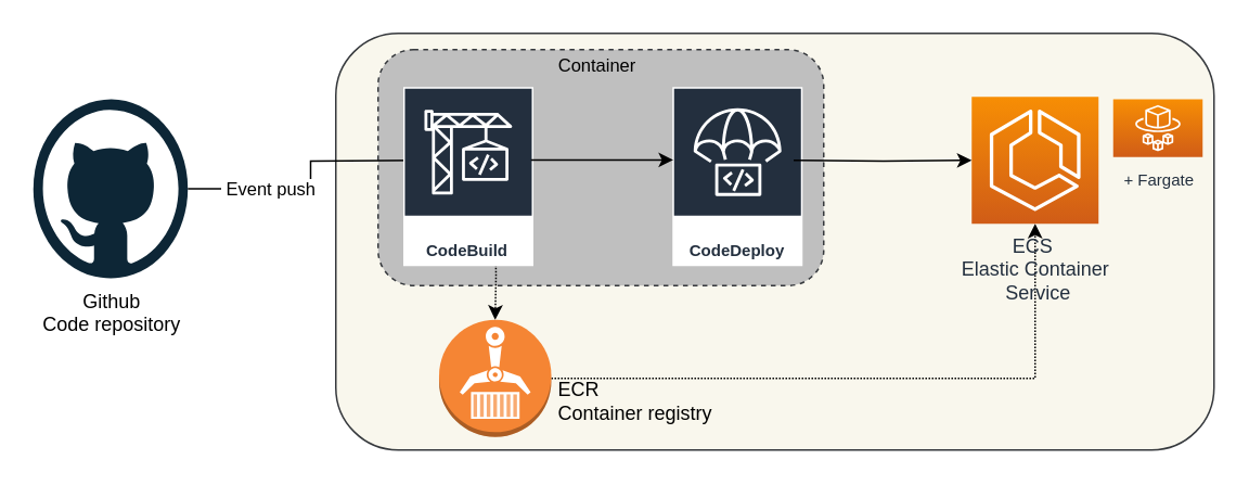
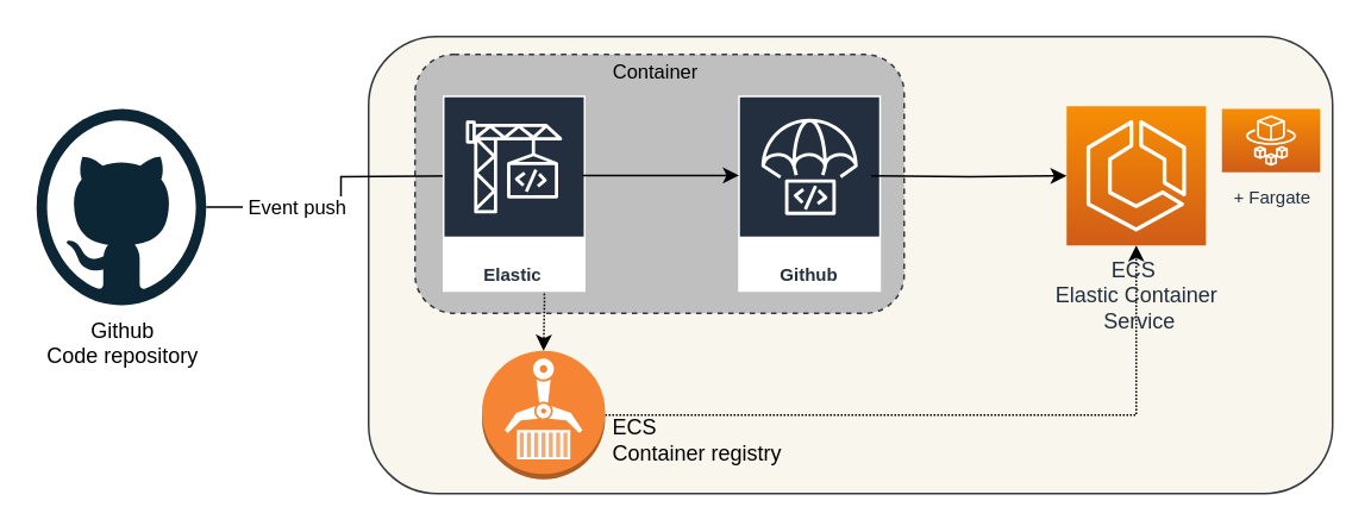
- <mxCell id="12" value="CodeBuild" style="outlineConnect=0;fontColor=#232F3E;gradientColor=none;strokeColor=#ffffff;fillColor=#232F3E;dashed=0;verticalLabelPosition=middle;verticalAlign=bottom;align=center;html=1;whiteSpace=wrap;fontSize=10;fontStyle=1;spacing=3;shape=mxgraph.aws4.productIcon;prIcon=mxgraph.aws4.codebuild;" vertex="1" parent="1"><mxGeometry x="247.49" y="53" width="80" height="110" as="geometry" /></mxCell>
+ <mxCell id="12" value="Elastic" style="outlineConnect=0;fontColor=#232F3E;gradientColor=none;strokeColor=#ffffff;fillColor=#232F3E;dashed=0;verticalLabelPosition=middle;verticalAlign=bottom;align=center;html=1;whiteSpace=wrap;fontSize=10;fontStyle=1;spacing=3;shape=mxgraph.aws4.productIcon;prIcon=mxgraph.aws4.codebuild;" vertex="1" parent="1"><mxGeometry x="247.49" y="53" width="80" height="110" as="geometry" /></mxCell>
- <mxCell id="13" value="CodeDeploy" style="outlineConnect=0;fontColor=#232F3E;gradientColor=none;strokeColor=#ffffff;fillColor=#232F3E;dashed=0;verticalLabelPosition=middle;verticalAlign=bottom;align=center;html=1;whiteSpace=wrap;fontSize=10;fontStyle=1;spacing=3;shape=mxgraph.aws4.productIcon;prIcon=mxgraph.aws4.codedeploy;" vertex="1" parent="1"><mxGeometry x="413" y="53" width="80" height="110" as="geometry" /></mxCell>
+ <mxCell id="13" value="Github" style="outlineConnect=0;fontColor=#232F3E;gradientColor=none;strokeColor=#ffffff;fillColor=#232F3E;dashed=0;verticalLabelPosition=middle;verticalAlign=bottom;align=center;html=1;whiteSpace=wrap;fontSize=10;fontStyle=1;spacing=3;shape=mxgraph.aws4.productIcon;prIcon=mxgraph.aws4.codedeploy;" vertex="1" parent="1"><mxGeometry x="413" y="53" width="80" height="110" as="geometry" /></mxCell>
- <mxCell id="17" value="&lt;span&gt;ECR &lt;br&gt;Container registry&lt;/span&gt;" style="text;html=1;strokeColor=none;fillColor=none;align=left;verticalAlign=middle;whiteSpace=wrap;rounded=0;" vertex="1" parent="1"><mxGeometry x="341" y="236" width="120" height="20" as="geometry" /></mxCell>
+ <mxCell id="17" value="&lt;span&gt;ECS &lt;br&gt;Container registry&lt;/span&gt;" style="text;html=1;strokeColor=none;fillColor=none;align=left;verticalAlign=middle;whiteSpace=wrap;rounded=0;" vertex="1" parent="1"><mxGeometry x="341" y="236" width="120" height="20" as="geometry" /></mxCell>
